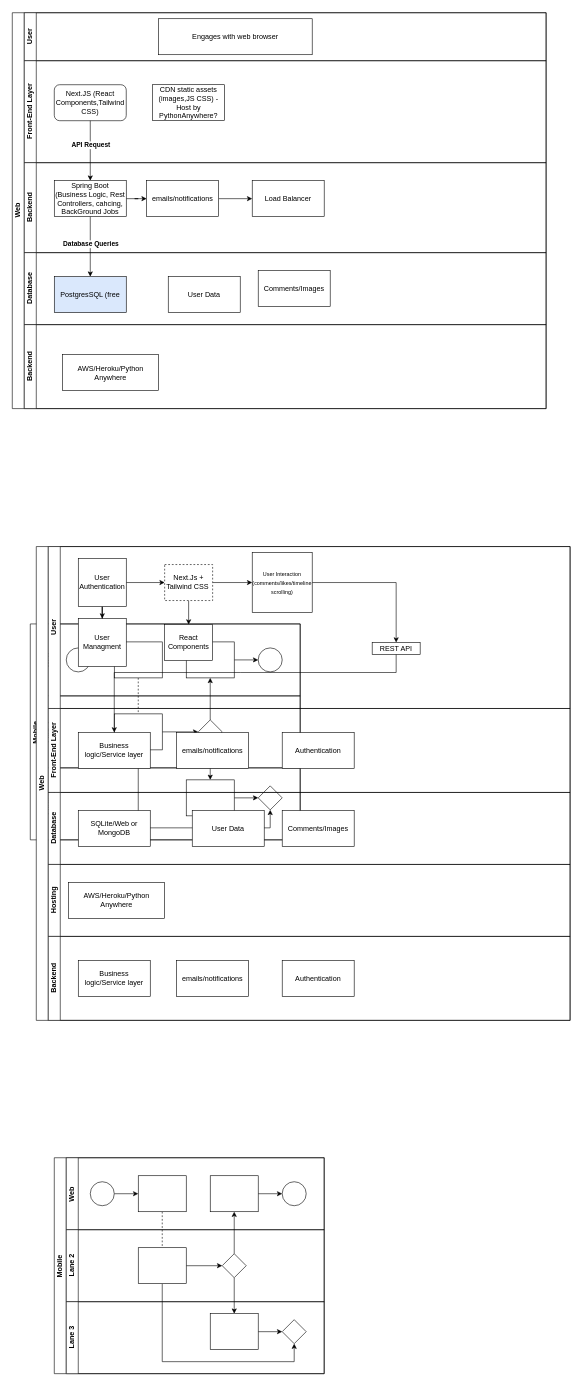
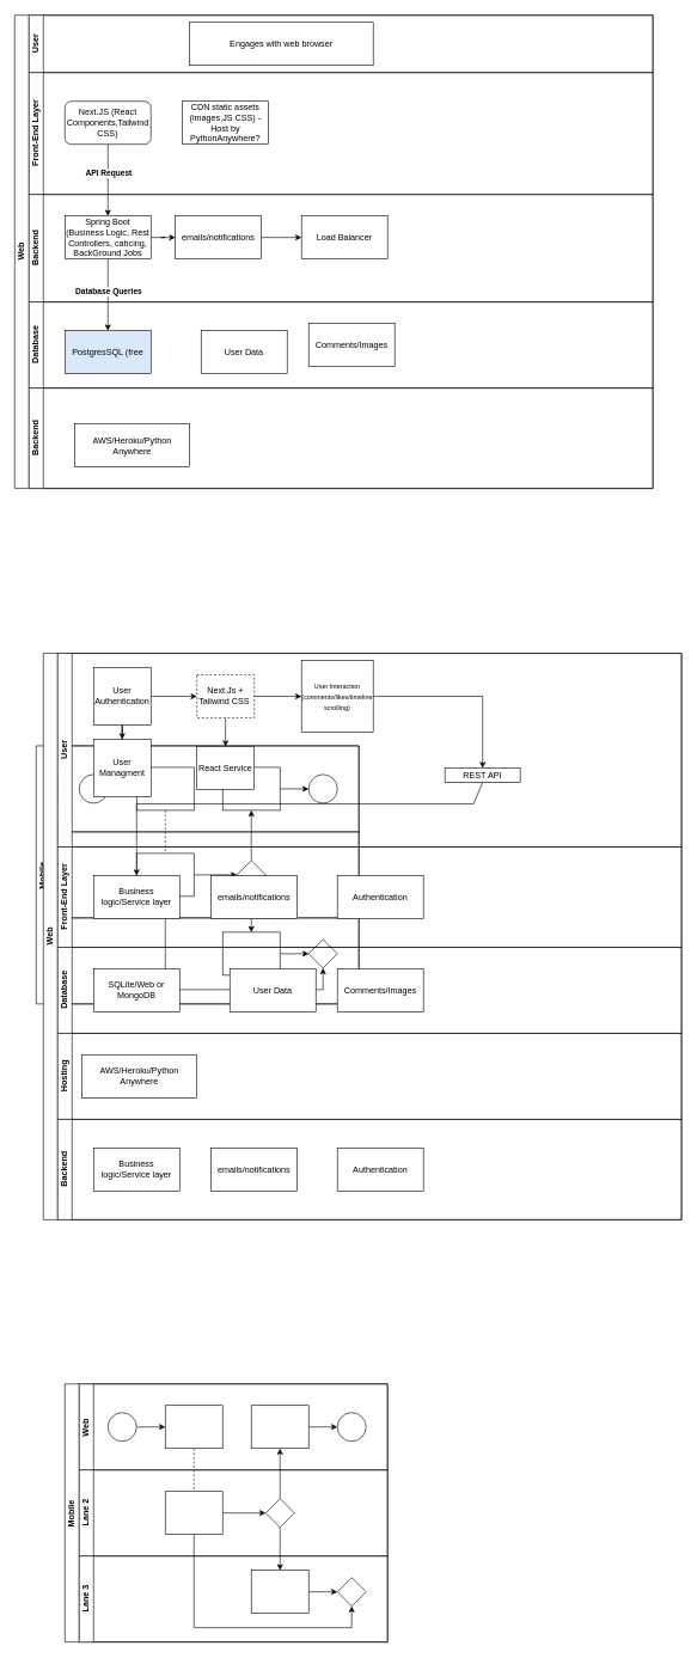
- <mxCell id="58" value="React Components" style="rounded=0;whiteSpace=wrap;html=1;fontFamily=Helvetica;fontSize=12;fontColor=#000000;align=center;" vertex="1" parent="47"><mxGeometry x="194" y="130" width="80" height="60" as="geometry" /></mxCell>
+ <mxCell id="58" value="React Service" style="rounded=0;whiteSpace=wrap;html=1;fontFamily=Helvetica;fontSize=12;fontColor=#000000;align=center;" vertex="1" parent="47"><mxGeometry x="194" y="130" width="80" height="60" as="geometry" /></mxCell>
- <mxCell id="57" value="REST API" style="rounded=0;whiteSpace=wrap;html=1;fontFamily=Helvetica;fontSize=12;fontColor=#000000;align=center;" vertex="1" parent="47"><mxGeometry x="540" y="160" width="80" height="20" as="geometry" /></mxCell>
+ <mxCell id="57" value="REST API" style="rounded=0;whiteSpace=wrap;html=1;fontFamily=Helvetica;fontSize=12;fontColor=#000000;align=center;" vertex="1" parent="47"><mxGeometry x="540" y="160" width="105" height="20" as="geometry" /></mxCell>
